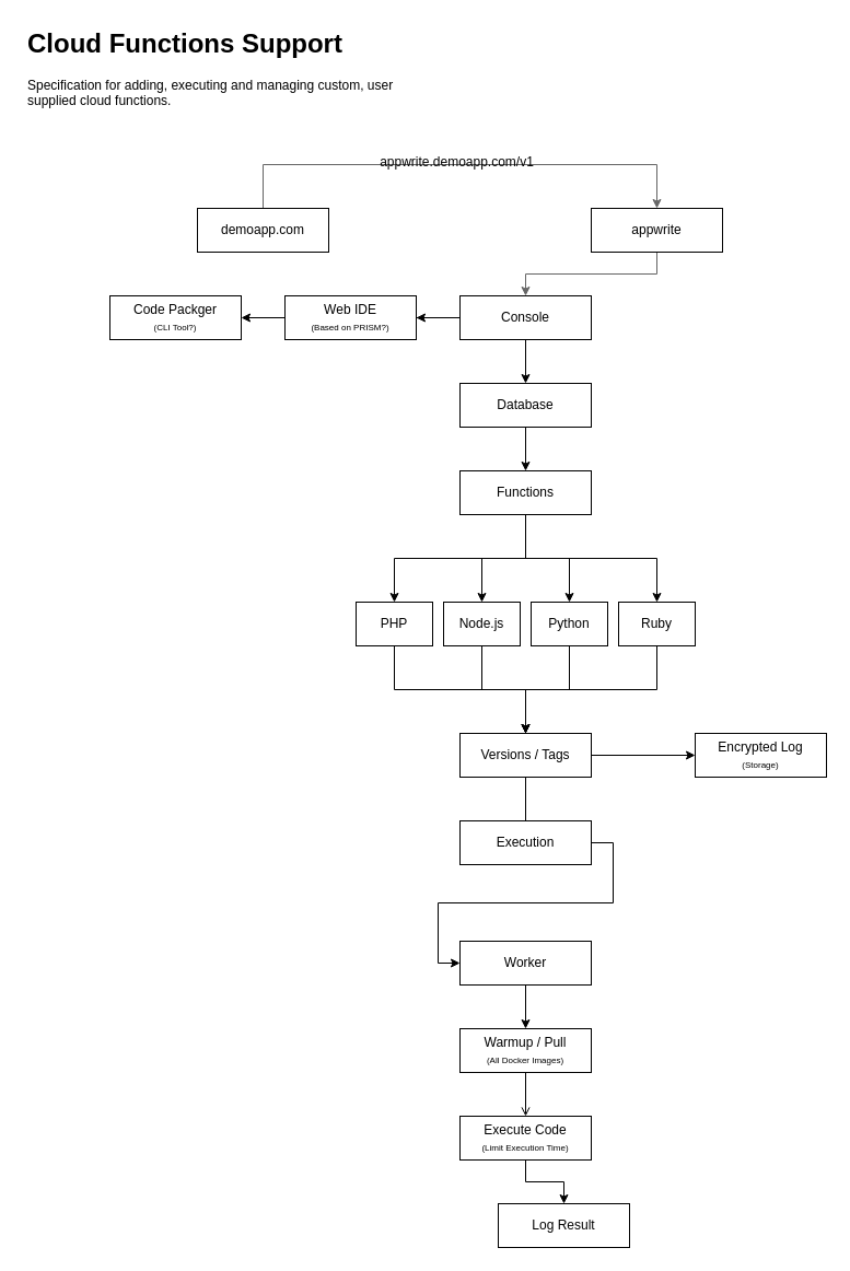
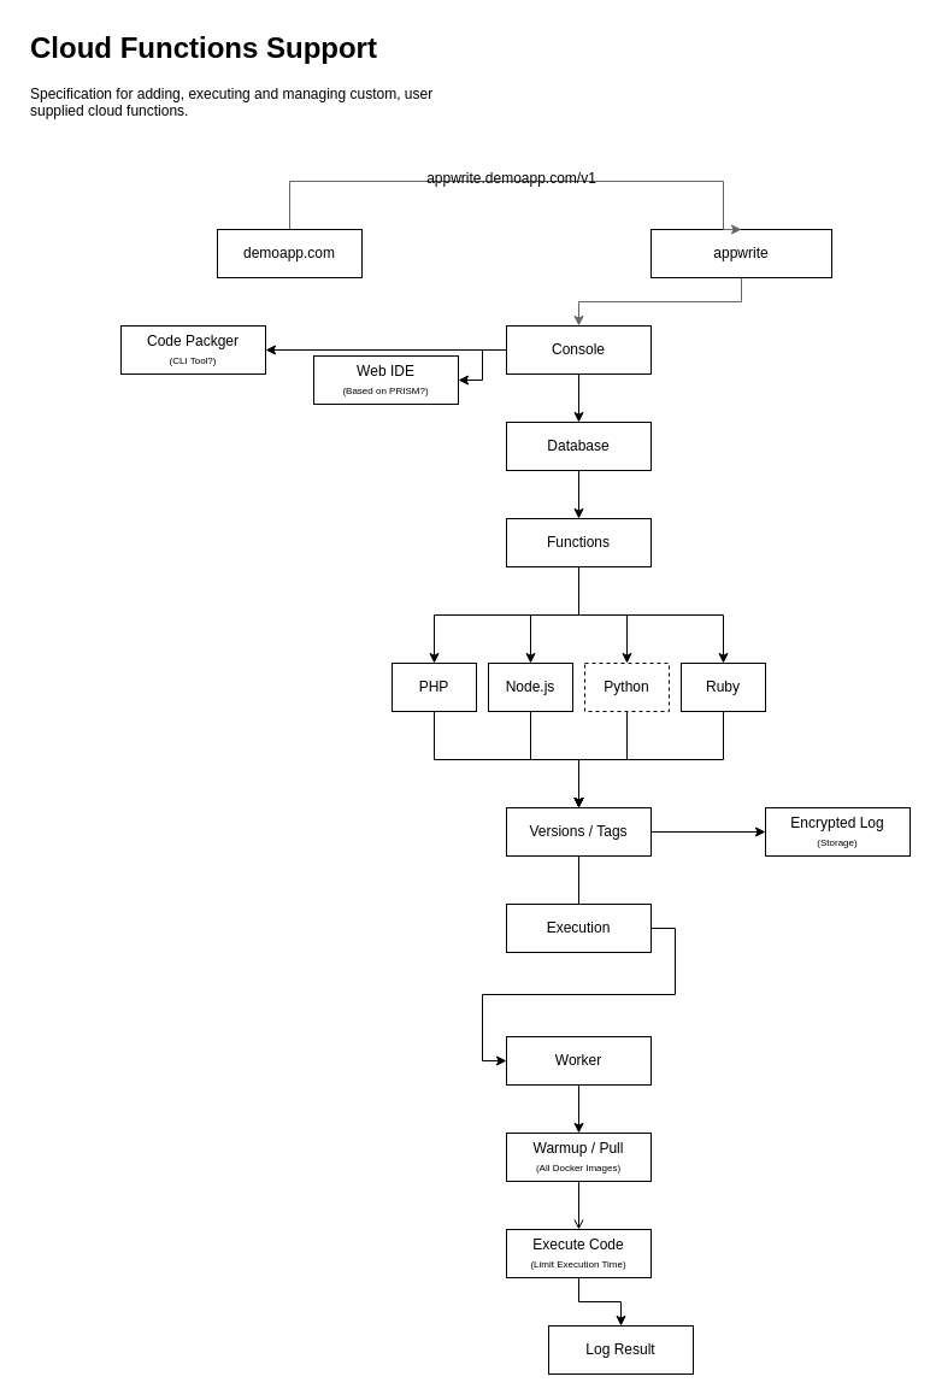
- <mxCell id="20" value="appwrite" style="rounded=0;whiteSpace=wrap;html=1;labelBorderColor=none;" parent="1" vertex="1"><mxGeometry x="540" y="190" width="120" height="40" as="geometry" /></mxCell>
+ <mxCell id="20" value="appwrite" style="rounded=0;whiteSpace=wrap;html=1;labelBorderColor=none;" parent="1" vertex="1"><mxGeometry x="540" y="190" width="150" height="40" as="geometry" /></mxCell>
- <mxCell id="7" value="Web IDE&lt;br&gt;&lt;font style=&quot;font-size: 8px&quot;&gt;(Based on PRISM?)&lt;/font&gt;" style="rounded=0;whiteSpace=wrap;html=1;labelBorderColor=none;" parent="1" vertex="1"><mxGeometry x="260" y="270" width="120" height="40" as="geometry" /></mxCell>
+ <mxCell id="7" value="Web IDE&lt;br&gt;&lt;font style=&quot;font-size: 8px&quot;&gt;(Based on PRISM?)&lt;/font&gt;" style="rounded=0;whiteSpace=wrap;html=1;labelBorderColor=none;" parent="1" vertex="1"><mxGeometry x="260" y="295" width="120" height="40" as="geometry" /></mxCell>
- <mxCell id="26" value="Python" style="rounded=0;whiteSpace=wrap;html=1;labelBorderColor=none;" parent="1" vertex="1"><mxGeometry x="485" y="550" width="70" height="40" as="geometry" /></mxCell>
+ <mxCell id="26" value="Python" style="rounded=0;whiteSpace=wrap;html=1;labelBorderColor=none;dashed=1;" parent="1" vertex="1"><mxGeometry x="485" y="550" width="70" height="40" as="geometry" /></mxCell>
